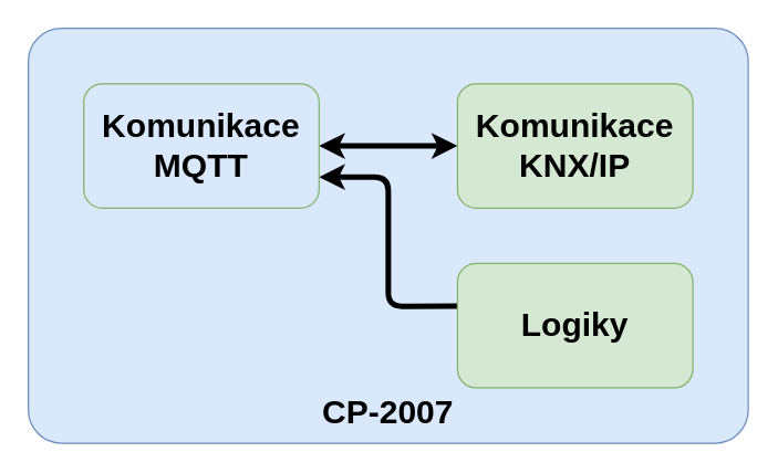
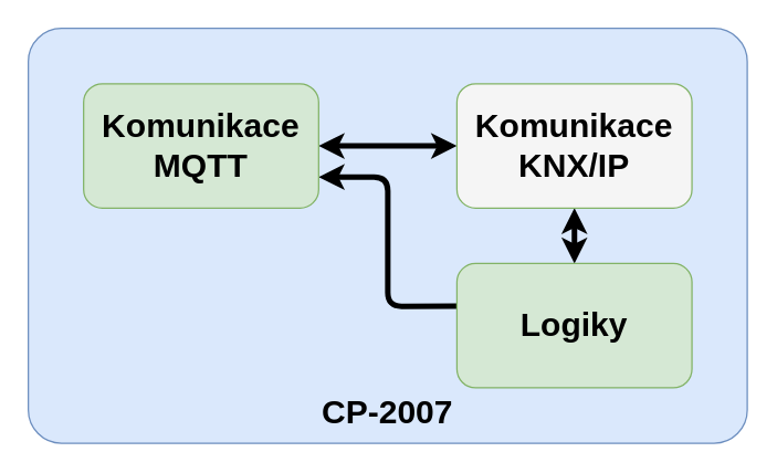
- <mxCell id="8" value="&lt;h1&gt;Komunikace MQTT&lt;/h1&gt;" style="rounded=1;whiteSpace=wrap;html=1;fillColor=#dae8fc;strokeColor=#82b366;" parent="2" vertex="1"><mxGeometry x="40" y="40" width="170" height="90" as="geometry" /></mxCell>
+ <mxCell id="8" value="&lt;h1&gt;Komunikace MQTT&lt;/h1&gt;" style="rounded=1;whiteSpace=wrap;html=1;fillColor=#d5e8d4;strokeColor=#82b366;" parent="2" vertex="1"><mxGeometry x="40" y="40" width="170" height="90" as="geometry" /></mxCell>
- <mxCell id="6" value="&lt;h1&gt;Komunikace KNX/IP&lt;/h1&gt;" style="rounded=1;whiteSpace=wrap;html=1;fillColor=#d5e8d4;strokeColor=#82b366;" parent="2" vertex="1"><mxGeometry x="310" y="40" width="170" height="90" as="geometry" /></mxCell>
+ <mxCell id="6" value="&lt;h1&gt;Komunikace KNX/IP&lt;/h1&gt;" style="rounded=1;whiteSpace=wrap;html=1;fillColor=#f5f5f5;strokeColor=#82b366;" parent="2" vertex="1"><mxGeometry x="310" y="40" width="170" height="90" as="geometry" /></mxCell>
+ <mxCell id="4" value="" style="edgeStyle=none;html=1;strokeWidth=4;startArrow=classic;startFill=1;exitX=0.5;exitY=1;exitDx=0;exitDy=0;entryX=0.5;entryY=0;entryDx=0;entryDy=0;" parent="2" source="6" target="9" edge="1"><mxGeometry relative="1" as="geometry" /></mxCell>
